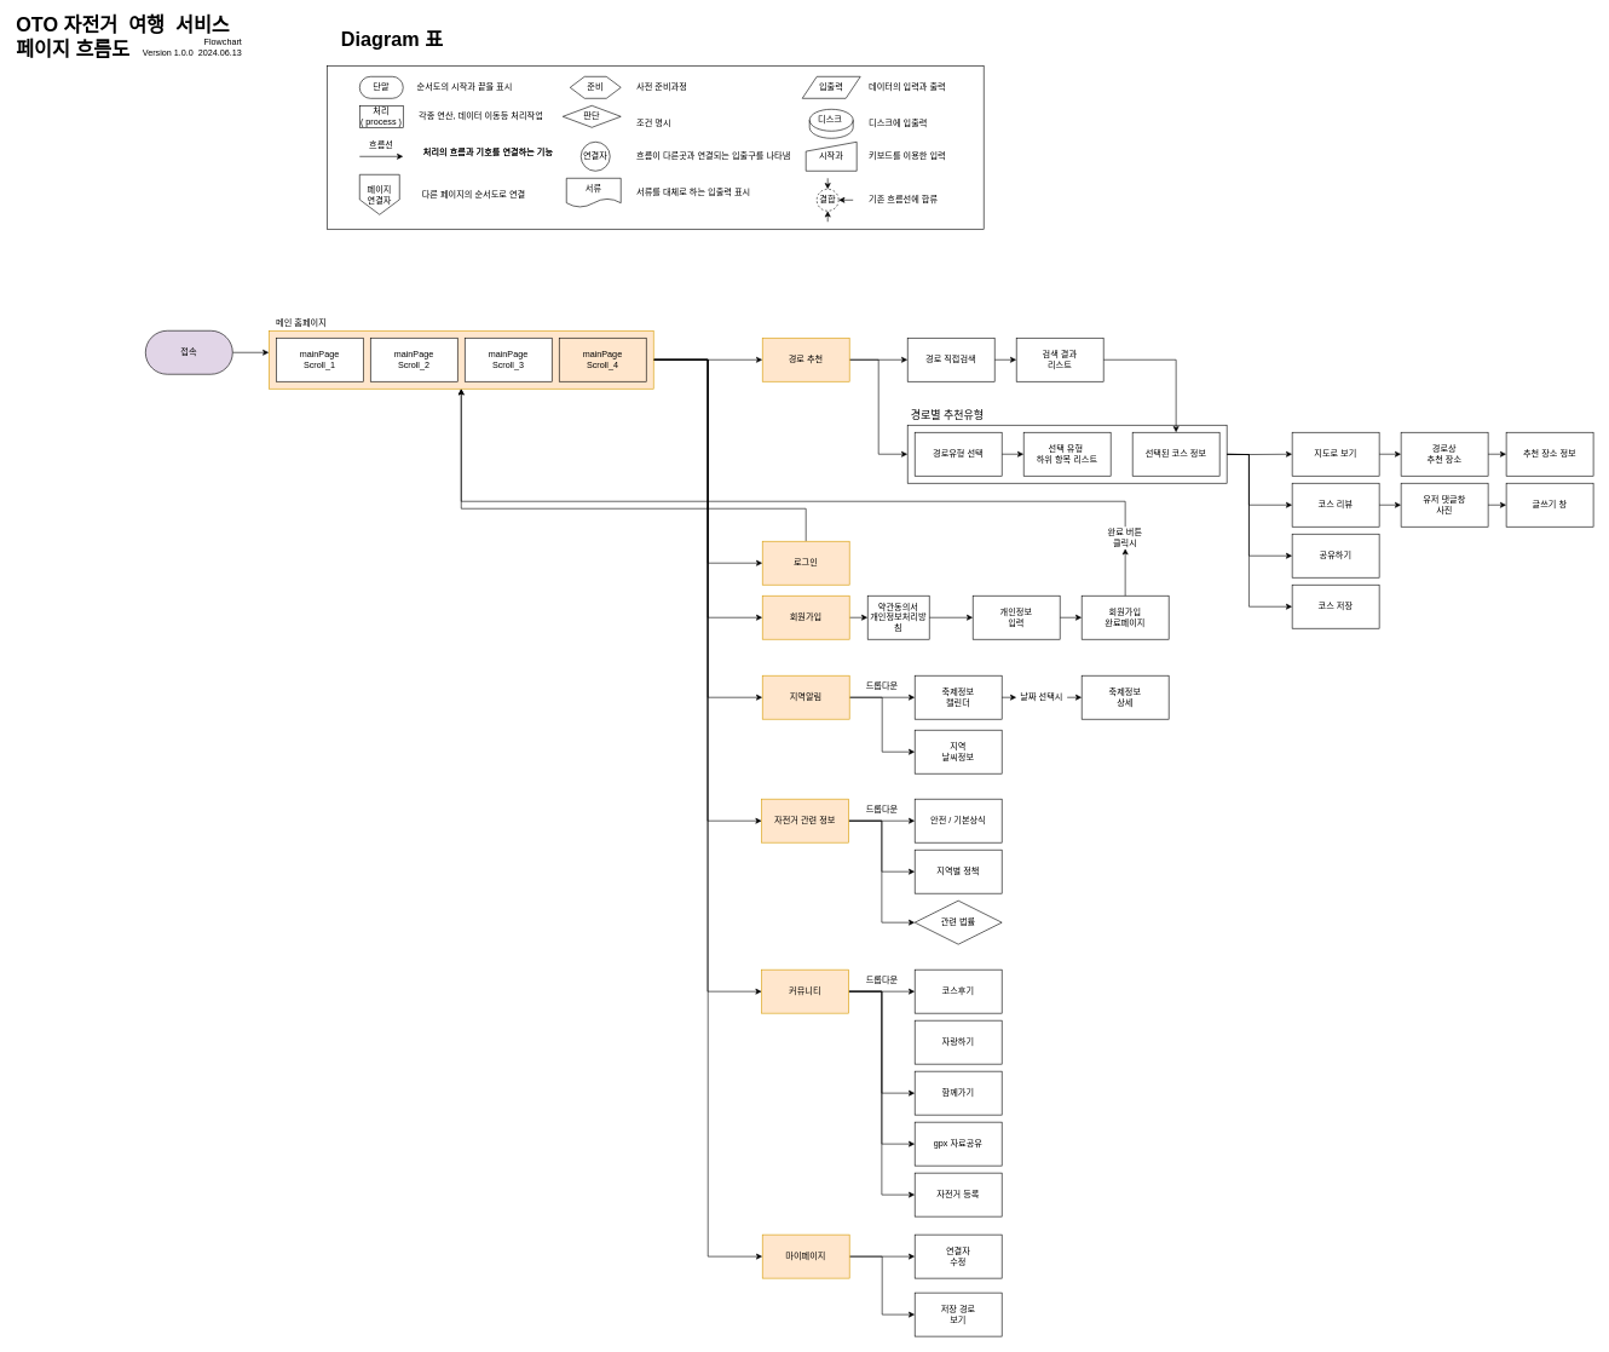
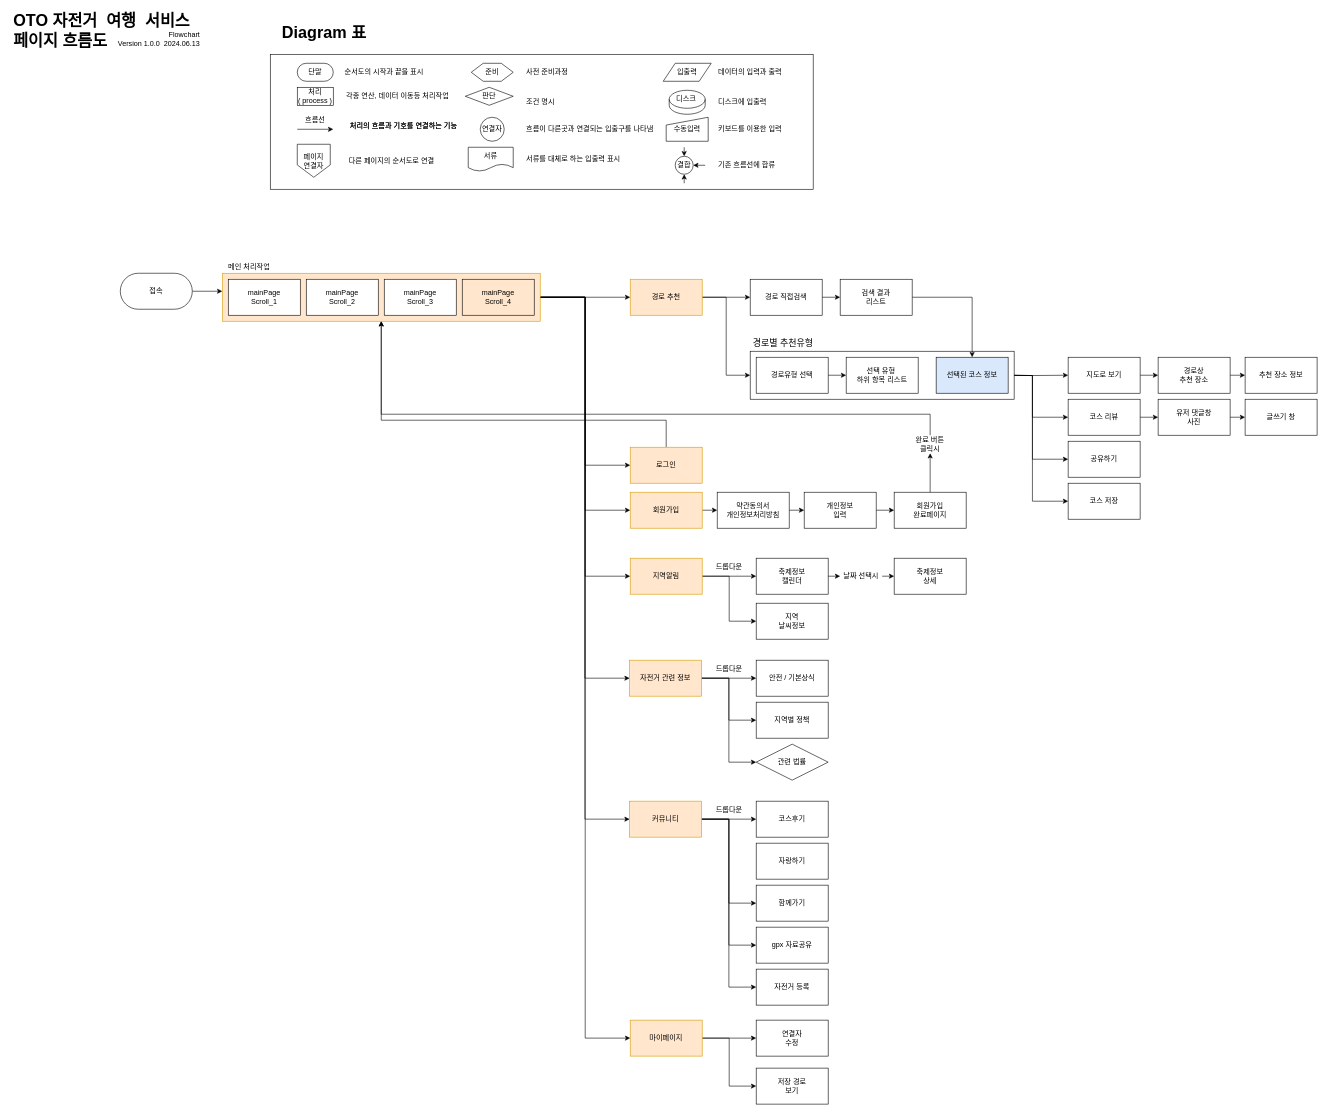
- <mxCell id="79" value="시작과" style="shape=manualInput;whiteSpace=wrap;html=1;size=13;" vertex="1" parent="1"><mxGeometry x="1110" y="195" width="70" height="40" as="geometry" /></mxCell>
+ <mxCell id="79" value="수동입력" style="shape=manualInput;whiteSpace=wrap;html=1;size=13;" vertex="1" parent="1"><mxGeometry x="1110" y="195" width="70" height="40" as="geometry" /></mxCell>
- <mxCell id="81" value="결합" style="ellipse;whiteSpace=wrap;html=1;aspect=fixed;dashed=1;" vertex="1" parent="1"><mxGeometry x="1125" y="260" width="30" height="30" as="geometry" /></mxCell>
+ <mxCell id="81" value="결합" style="ellipse;whiteSpace=wrap;html=1;aspect=fixed;" vertex="1" parent="1"><mxGeometry x="1125" y="260" width="30" height="30" as="geometry" /></mxCell>
- <mxCell id="17" value="메인 홈페이지" style="text;html=1;align=center;verticalAlign=middle;whiteSpace=wrap;rounded=0;" vertex="1" parent="1"><mxGeometry x="360" y="430" width="110" height="30" as="geometry" /></mxCell>
+ <mxCell id="17" value="메인 처리작업" style="text;html=1;align=center;verticalAlign=middle;whiteSpace=wrap;rounded=0;" vertex="1" parent="1"><mxGeometry x="360" y="430" width="110" height="30" as="geometry" /></mxCell>
- <mxCell id="55" value="접속" style="rounded=1;whiteSpace=wrap;html=1;arcSize=50;fillColor=#e1d5e7;" vertex="1" parent="1"><mxGeometry x="200" y="455" width="120" height="60" as="geometry" /></mxCell>
+ <mxCell id="55" value="접속" style="rounded=1;whiteSpace=wrap;html=1;arcSize=50;" vertex="1" parent="1"><mxGeometry x="200" y="455" width="120" height="60" as="geometry" /></mxCell>
- <mxCell id="42" value="선택된 코스 정보" style="rounded=0;whiteSpace=wrap;html=1;" vertex="1" parent="1"><mxGeometry x="1560" y="595" width="120" height="60" as="geometry" /></mxCell>
+ <mxCell id="42" value="선택된 코스 정보" style="rounded=0;whiteSpace=wrap;html=1;fillColor=#dae8fc;" vertex="1" parent="1"><mxGeometry x="1560" y="595" width="120" height="60" as="geometry" /></mxCell>
- <mxCell id="94" value="약관동의서&lt;div&gt;개인정보처리방침&lt;/div&gt;" style="rounded=0;whiteSpace=wrap;html=1;" vertex="1" parent="1"><mxGeometry x="1195" y="820" width="85" height="60" as="geometry" /></mxCell>
+ <mxCell id="94" value="약관동의서&lt;div&gt;개인정보처리방침&lt;/div&gt;" style="rounded=0;whiteSpace=wrap;html=1;" vertex="1" parent="1"><mxGeometry x="1195" y="820" width="120" height="60" as="geometry" /></mxCell>
